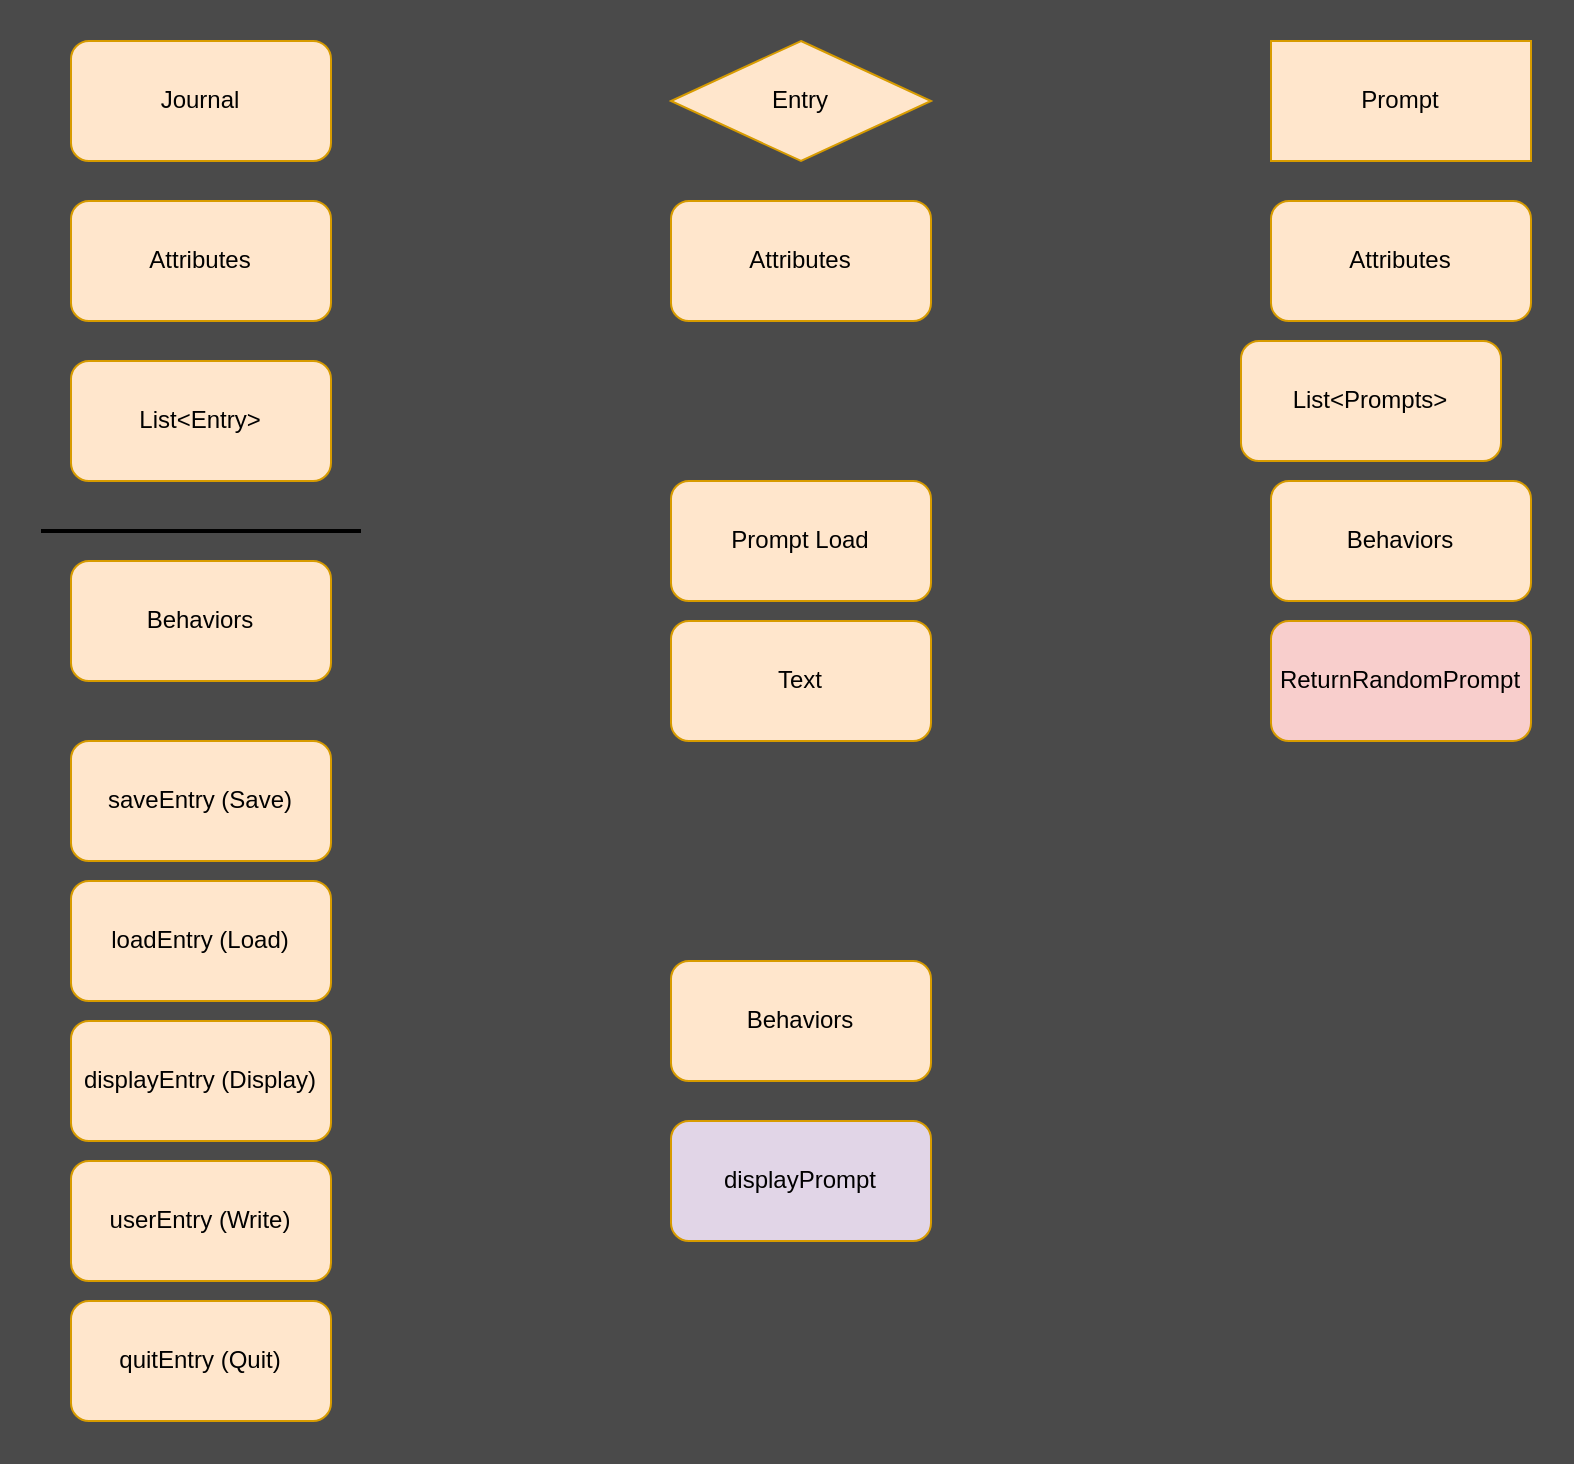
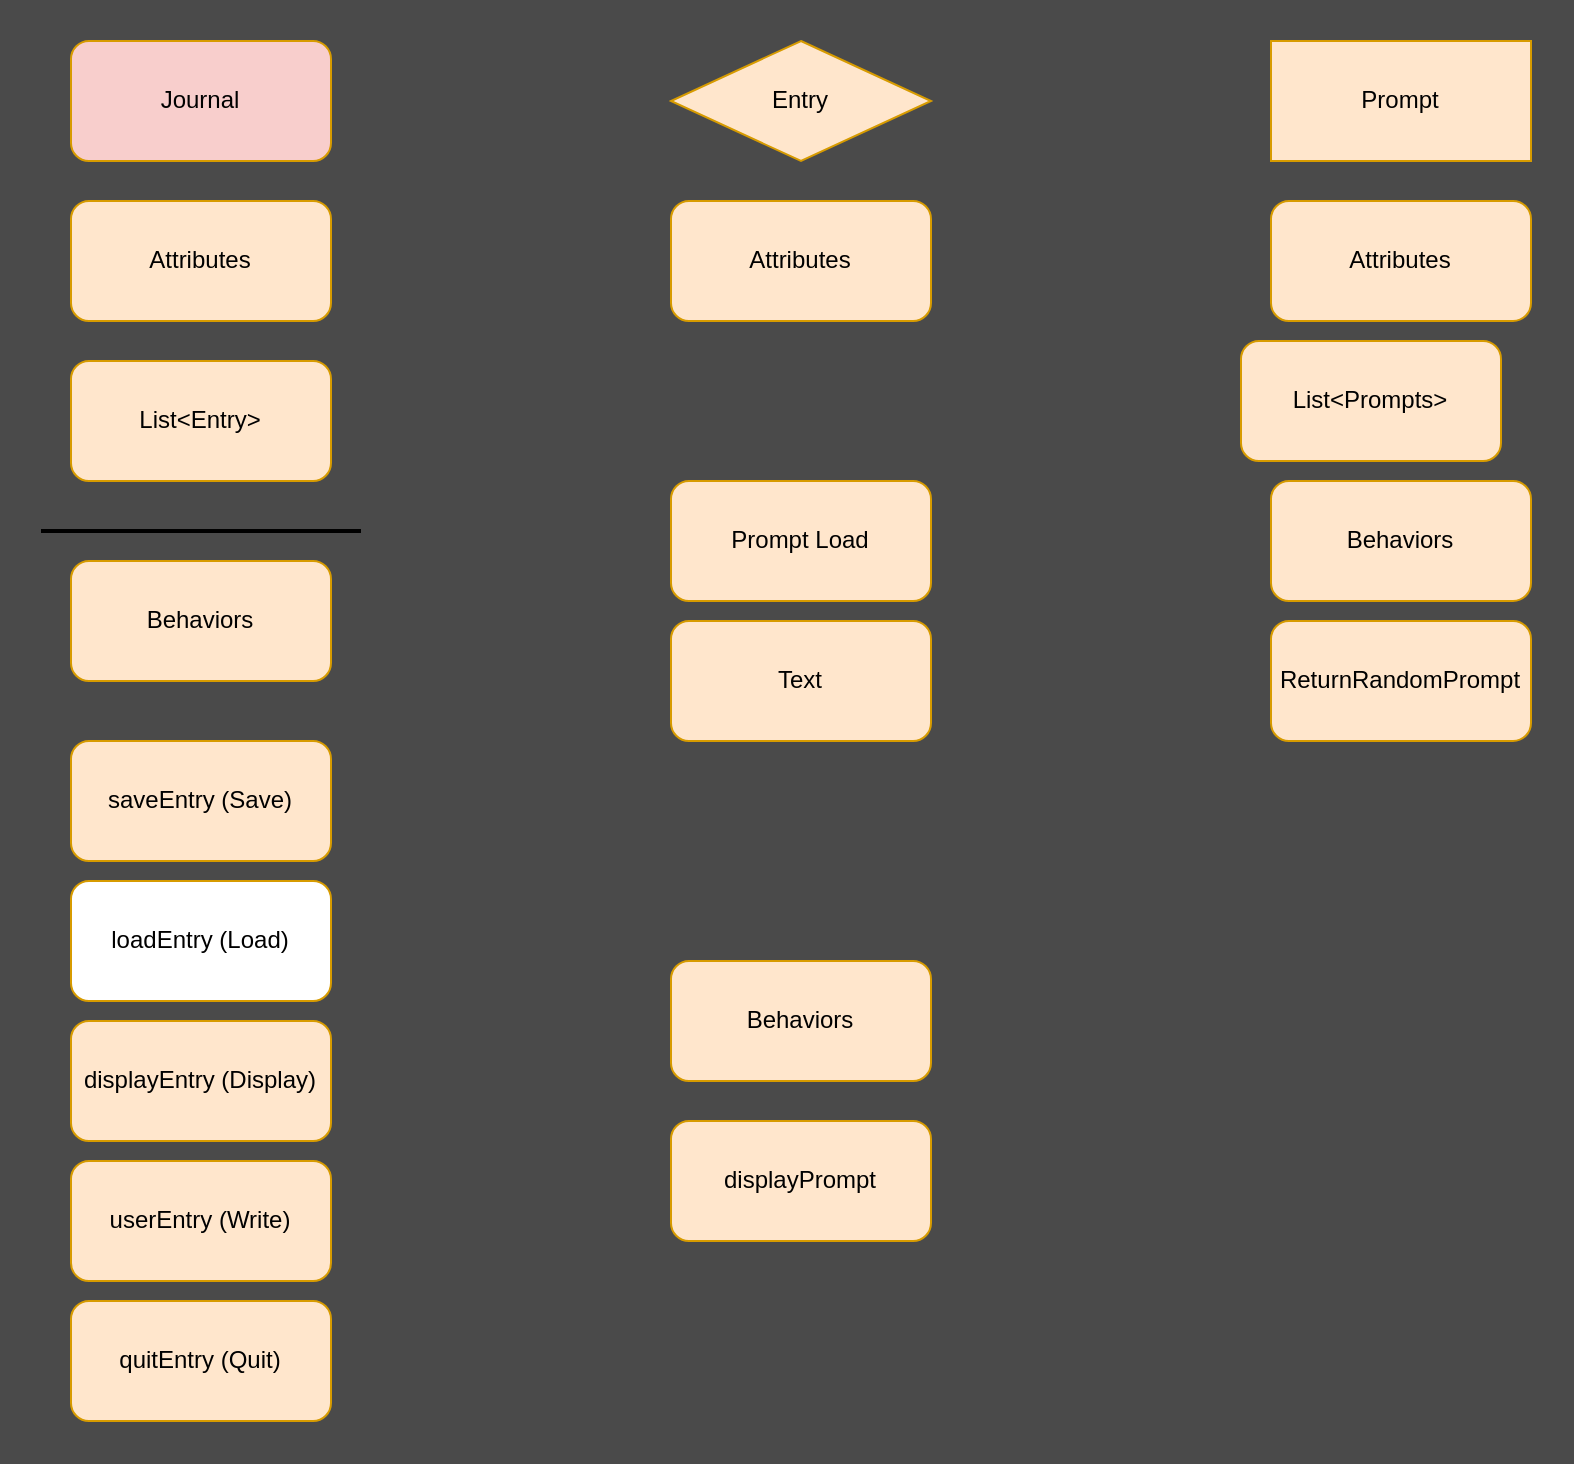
- <mxCell id="7" value="Journal" style="rounded=1;whiteSpace=wrap;html=1;fillColor=#ffe6cc;strokeColor=#d79b00;glass=0;shadow=0;direction=east;fontColor=#000000;" parent="1" vertex="1"><mxGeometry x="35" y="20" width="130" height="60" as="geometry" /></mxCell>
+ <mxCell id="7" value="Journal" style="rounded=1;whiteSpace=wrap;html=1;fillColor=#f8cecc;strokeColor=#d79b00;glass=0;shadow=0;direction=east;fontColor=#000000;" parent="1" vertex="1"><mxGeometry x="35" y="20" width="130" height="60" as="geometry" /></mxCell>
- <mxCell id="22" value="ReturnRandomPrompt" style="rounded=1;whiteSpace=wrap;html=1;fillColor=#f8cecc;strokeColor=#d79b00;glass=0;shadow=0;direction=east;fontColor=#000000;" parent="1" vertex="1"><mxGeometry x="635" y="310" width="130" height="60" as="geometry" /></mxCell>
+ <mxCell id="22" value="ReturnRandomPrompt" style="rounded=1;whiteSpace=wrap;html=1;fillColor=#ffe6cc;strokeColor=#d79b00;glass=0;shadow=0;direction=east;fontColor=#000000;" parent="1" vertex="1"><mxGeometry x="635" y="310" width="130" height="60" as="geometry" /></mxCell>
- <mxCell id="4" value="loadEntry (Load)" style="rounded=1;whiteSpace=wrap;html=1;fillColor=#ffe6cc;strokeColor=#d79b00;glass=0;shadow=0;fontColor=#000000;" parent="1" vertex="1"><mxGeometry x="35" y="440" width="130" height="60" as="geometry" /></mxCell>
+ <mxCell id="4" value="loadEntry (Load)" style="rounded=1;whiteSpace=wrap;html=1;fillColor=#ffffff;strokeColor=#d79b00;glass=0;shadow=0;fontColor=#000000;" parent="1" vertex="1"><mxGeometry x="35" y="440" width="130" height="60" as="geometry" /></mxCell>
- <mxCell id="17" value="displayPrompt" style="rounded=1;whiteSpace=wrap;html=1;fillColor=#e1d5e7;strokeColor=#d79b00;glass=0;shadow=0;direction=east;fontColor=#000000;" parent="1" vertex="1"><mxGeometry x="335" y="560" width="130" height="60" as="geometry" /></mxCell>
+ <mxCell id="17" value="displayPrompt" style="rounded=1;whiteSpace=wrap;html=1;fillColor=#ffe6cc;strokeColor=#d79b00;glass=0;shadow=0;direction=east;fontColor=#000000;" parent="1" vertex="1"><mxGeometry x="335" y="560" width="130" height="60" as="geometry" /></mxCell>
